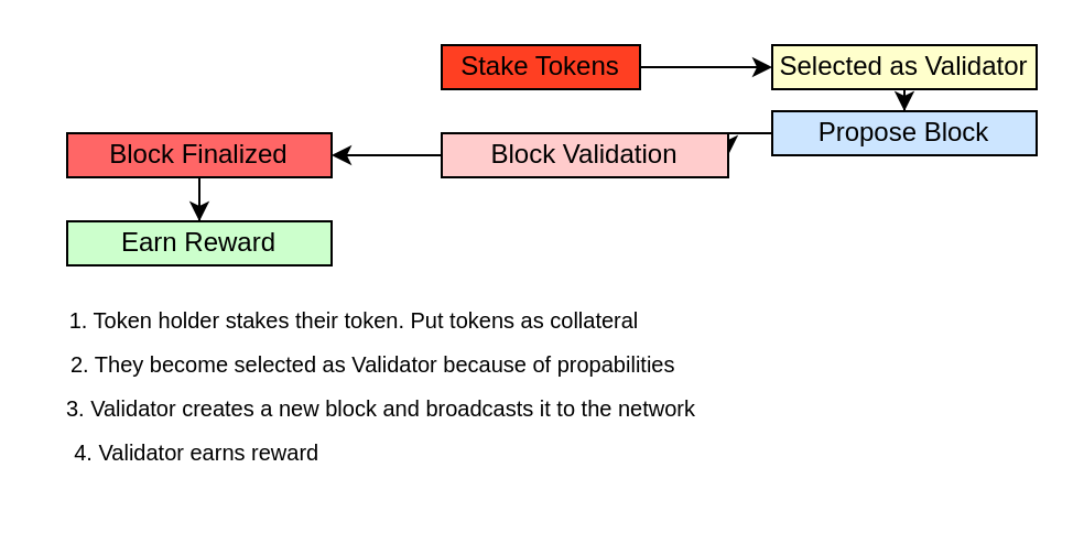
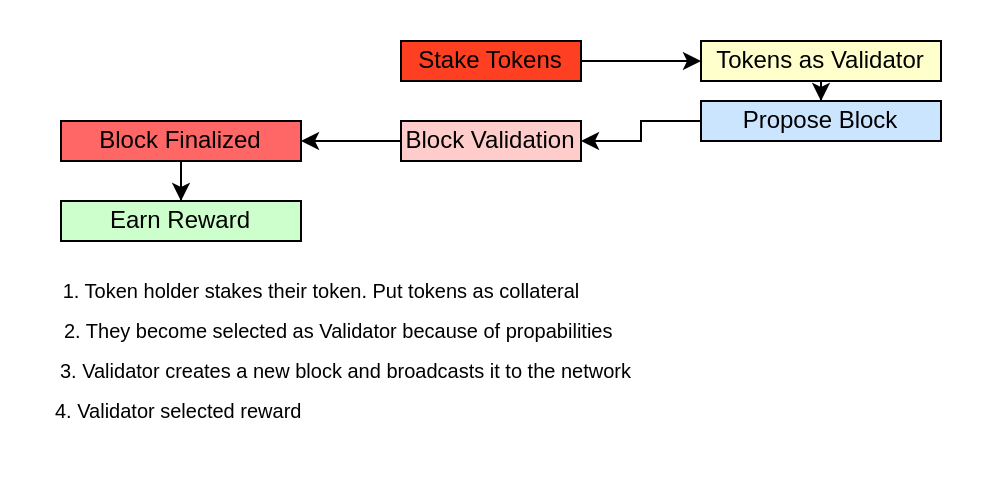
- <mxCell id="5" value="Selected as Validator" style="rounded=0;whiteSpace=wrap;html=1;fillColor=#FFFFCC;" vertex="1" parent="1"><mxGeometry x="350" y="20" width="120" height="20" as="geometry" /></mxCell>
+ <mxCell id="5" value="Tokens as Validator" style="rounded=0;whiteSpace=wrap;html=1;fillColor=#FFFFCC;" vertex="1" parent="1"><mxGeometry x="350" y="20" width="120" height="20" as="geometry" /></mxCell>
- <mxCell id="9" value="Block Validation" style="rounded=0;whiteSpace=wrap;html=1;fillColor=#FFCCCC;" vertex="1" parent="1"><mxGeometry x="200" y="60" width="130" height="20" as="geometry" /></mxCell>
+ <mxCell id="9" value="Block Validation" style="rounded=0;whiteSpace=wrap;html=1;fillColor=#FFCCCC;" vertex="1" parent="1"><mxGeometry x="200" y="60" width="90" height="20" as="geometry" /></mxCell>
- <mxCell id="16" value="&lt;font style=&quot;font-size: 10px;&quot;&gt;4. Validator earns reward&amp;nbsp;&lt;/font&gt;" style="text;html=1;align=center;verticalAlign=middle;resizable=0;points=[];autosize=1;strokeColor=none;fillColor=none;" vertex="1" parent="1"><mxGeometry x="20" y="190" width="140" height="30" as="geometry" /></mxCell>
+ <mxCell id="16" value="&lt;font style=&quot;font-size: 10px;&quot;&gt;4. Validator selected reward&amp;nbsp;&lt;/font&gt;" style="text;html=1;align=center;verticalAlign=middle;resizable=0;points=[];autosize=1;strokeColor=none;fillColor=none;" vertex="1" parent="1"><mxGeometry x="20" y="190" width="140" height="30" as="geometry" /></mxCell>
